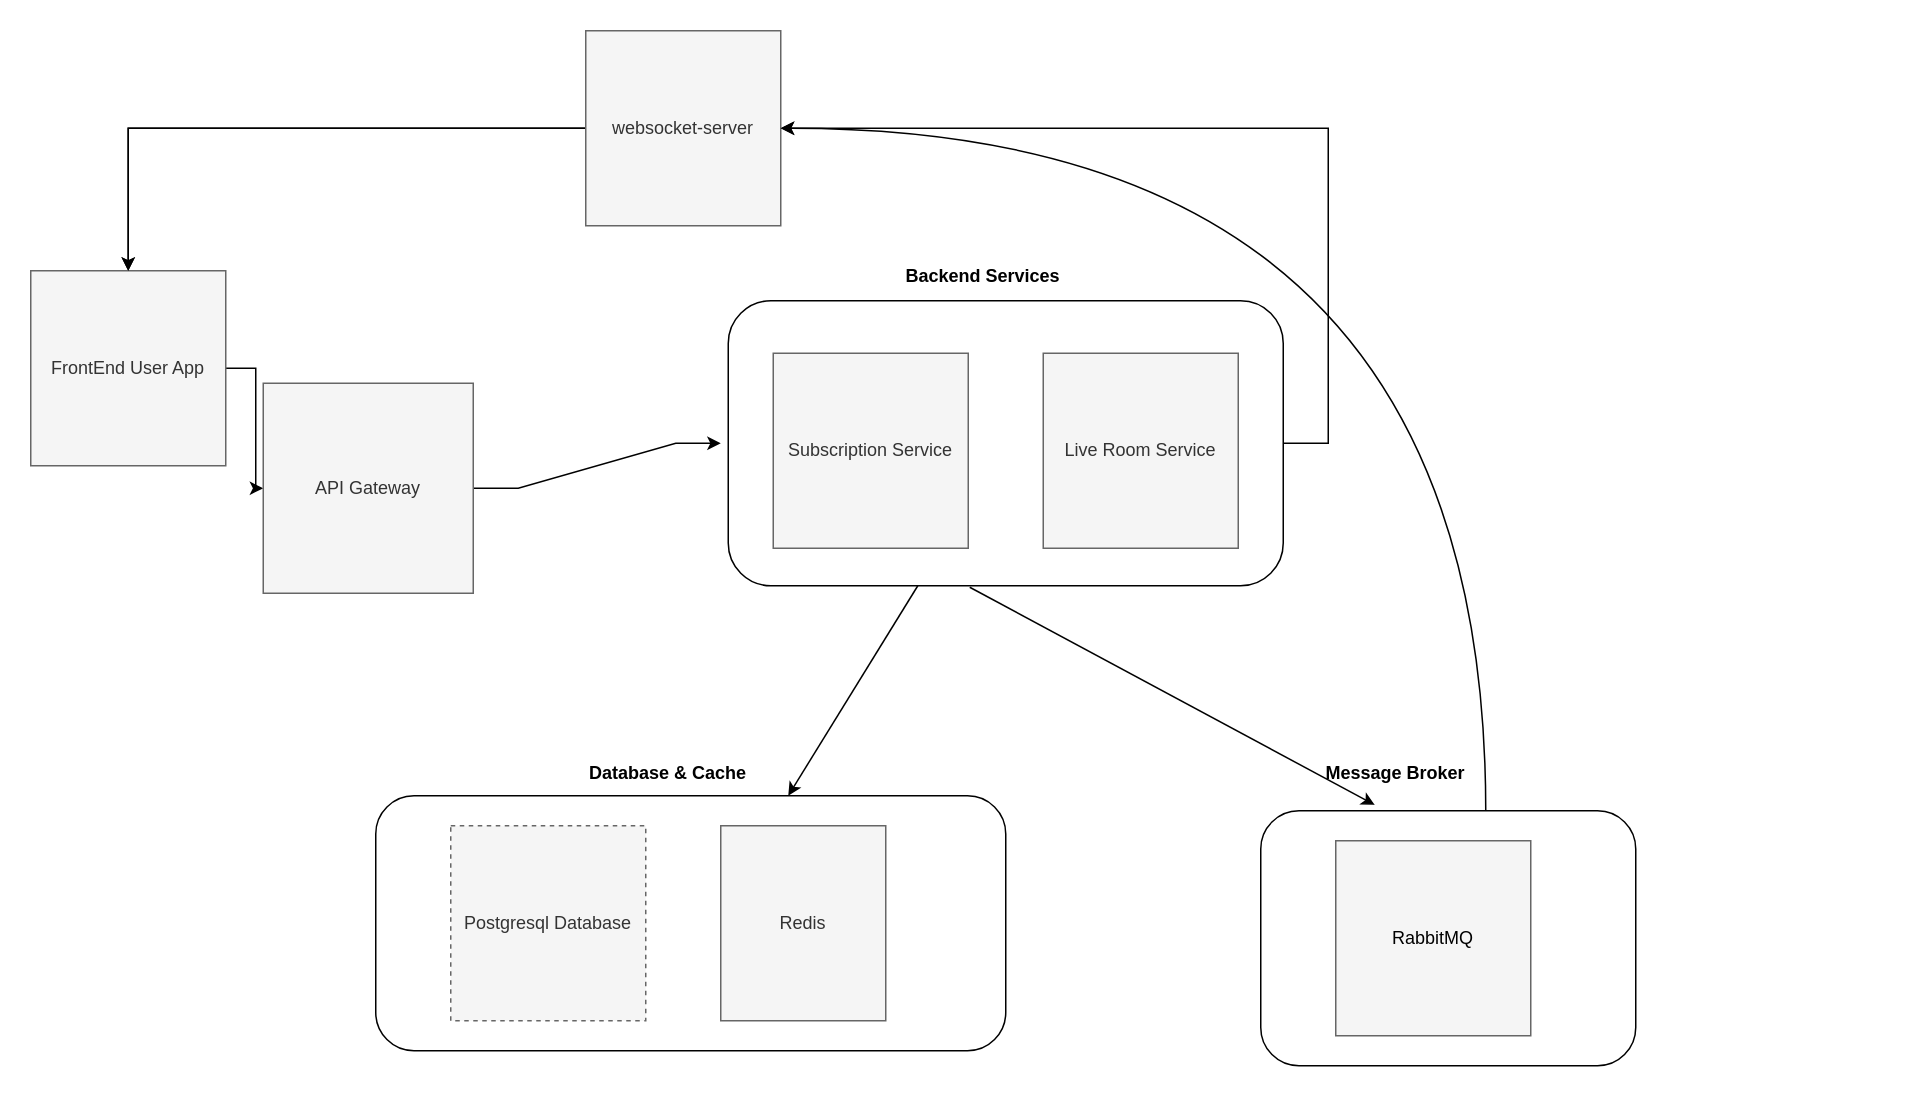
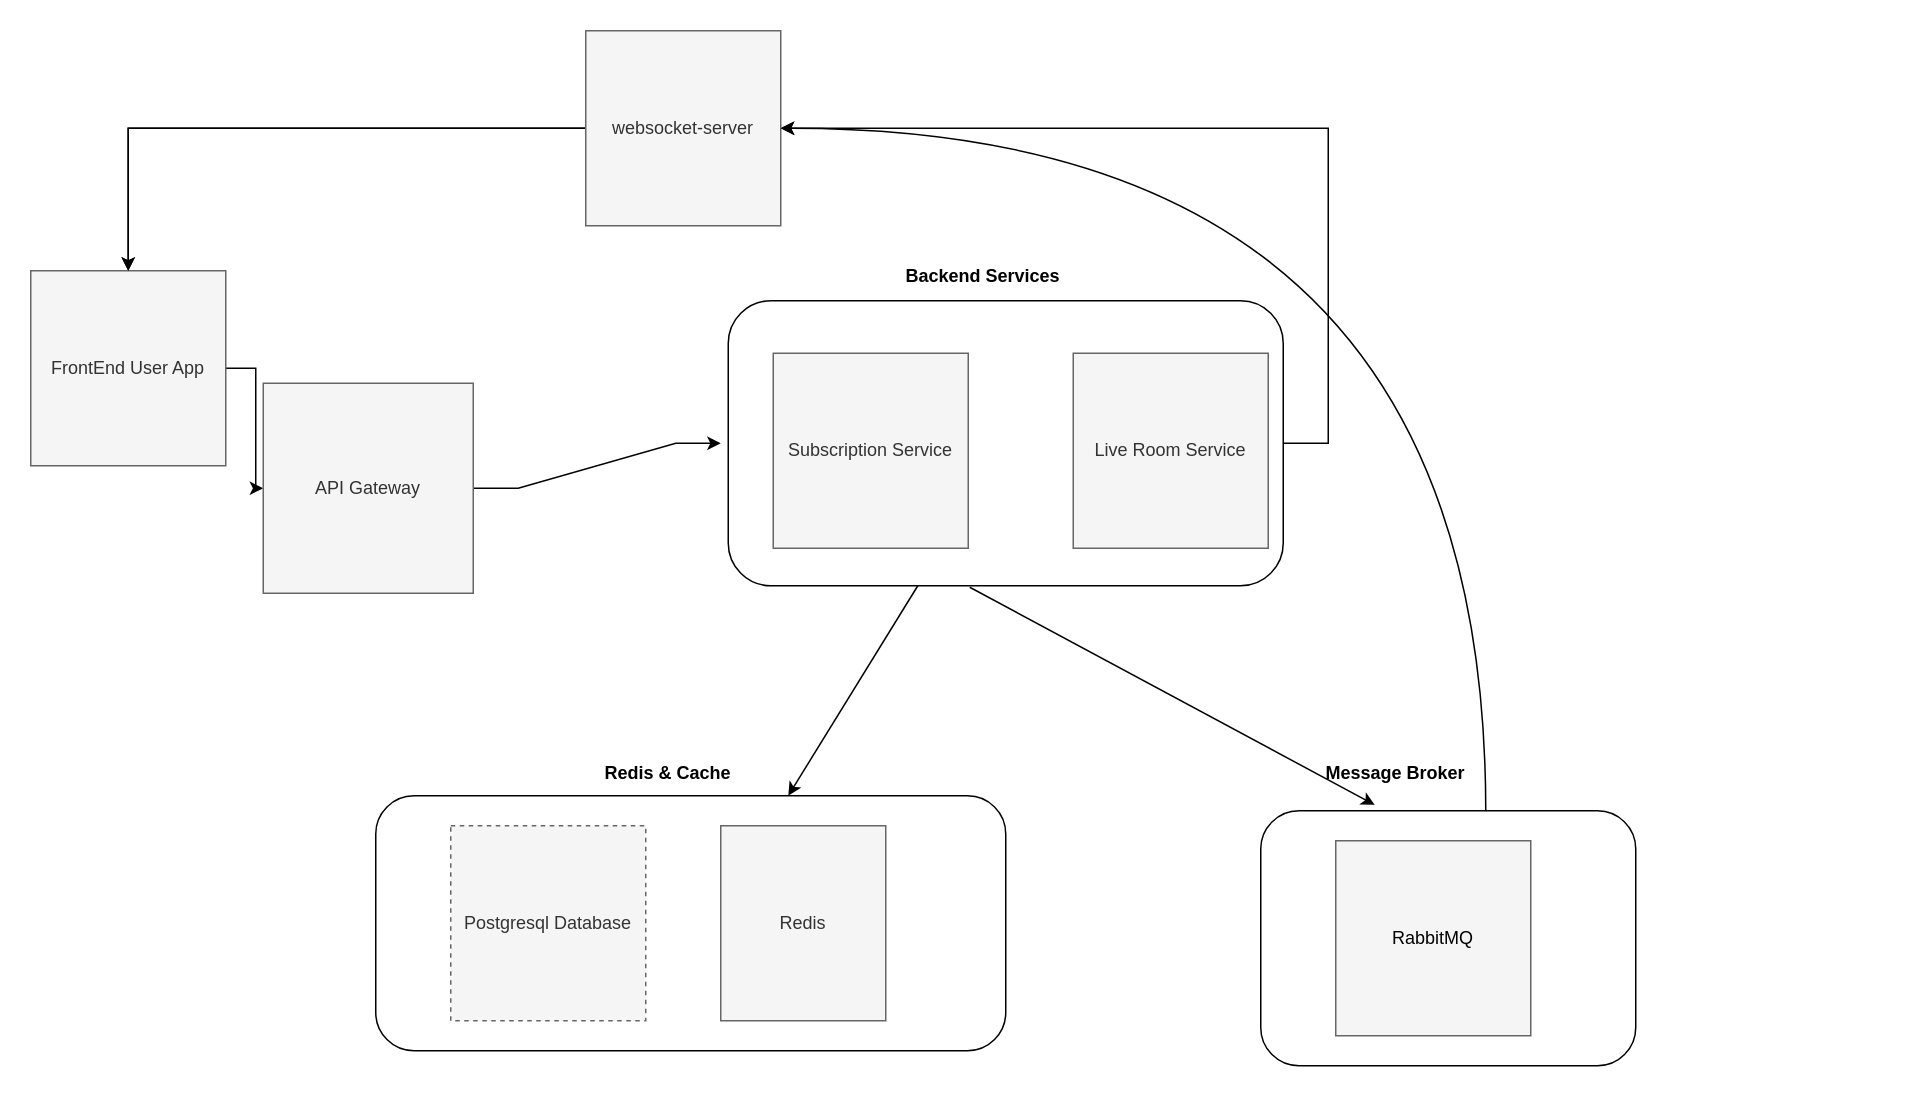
- <mxCell id="20" value="Live Room Service" style="whiteSpace=wrap;html=1;aspect=fixed;fillColor=#f5f5f5;strokeColor=#666666;fontColor=#333333;" vertex="1" parent="17"><mxGeometry x="210" y="35" width="130" height="130" as="geometry" /></mxCell>
+ <mxCell id="20" value="Live Room Service" style="whiteSpace=wrap;html=1;aspect=fixed;fillColor=#f5f5f5;strokeColor=#666666;fontColor=#333333;" vertex="1" parent="17"><mxGeometry x="230" y="35" width="130" height="130" as="geometry" /></mxCell>
- <mxCell id="23" value="&lt;b&gt;Database &amp;amp; Cache&lt;/b&gt;" style="text;html=1;align=center;verticalAlign=middle;whiteSpace=wrap;rounded=0;" vertex="1" parent="1"><mxGeometry x="370" y="500" width="150" height="30" as="geometry" /></mxCell>
+ <mxCell id="23" value="&lt;b&gt;Redis &amp;amp; Cache&lt;/b&gt;" style="text;html=1;align=center;verticalAlign=middle;whiteSpace=wrap;rounded=0;" vertex="1" parent="1"><mxGeometry x="370" y="500" width="150" height="30" as="geometry" /></mxCell>
